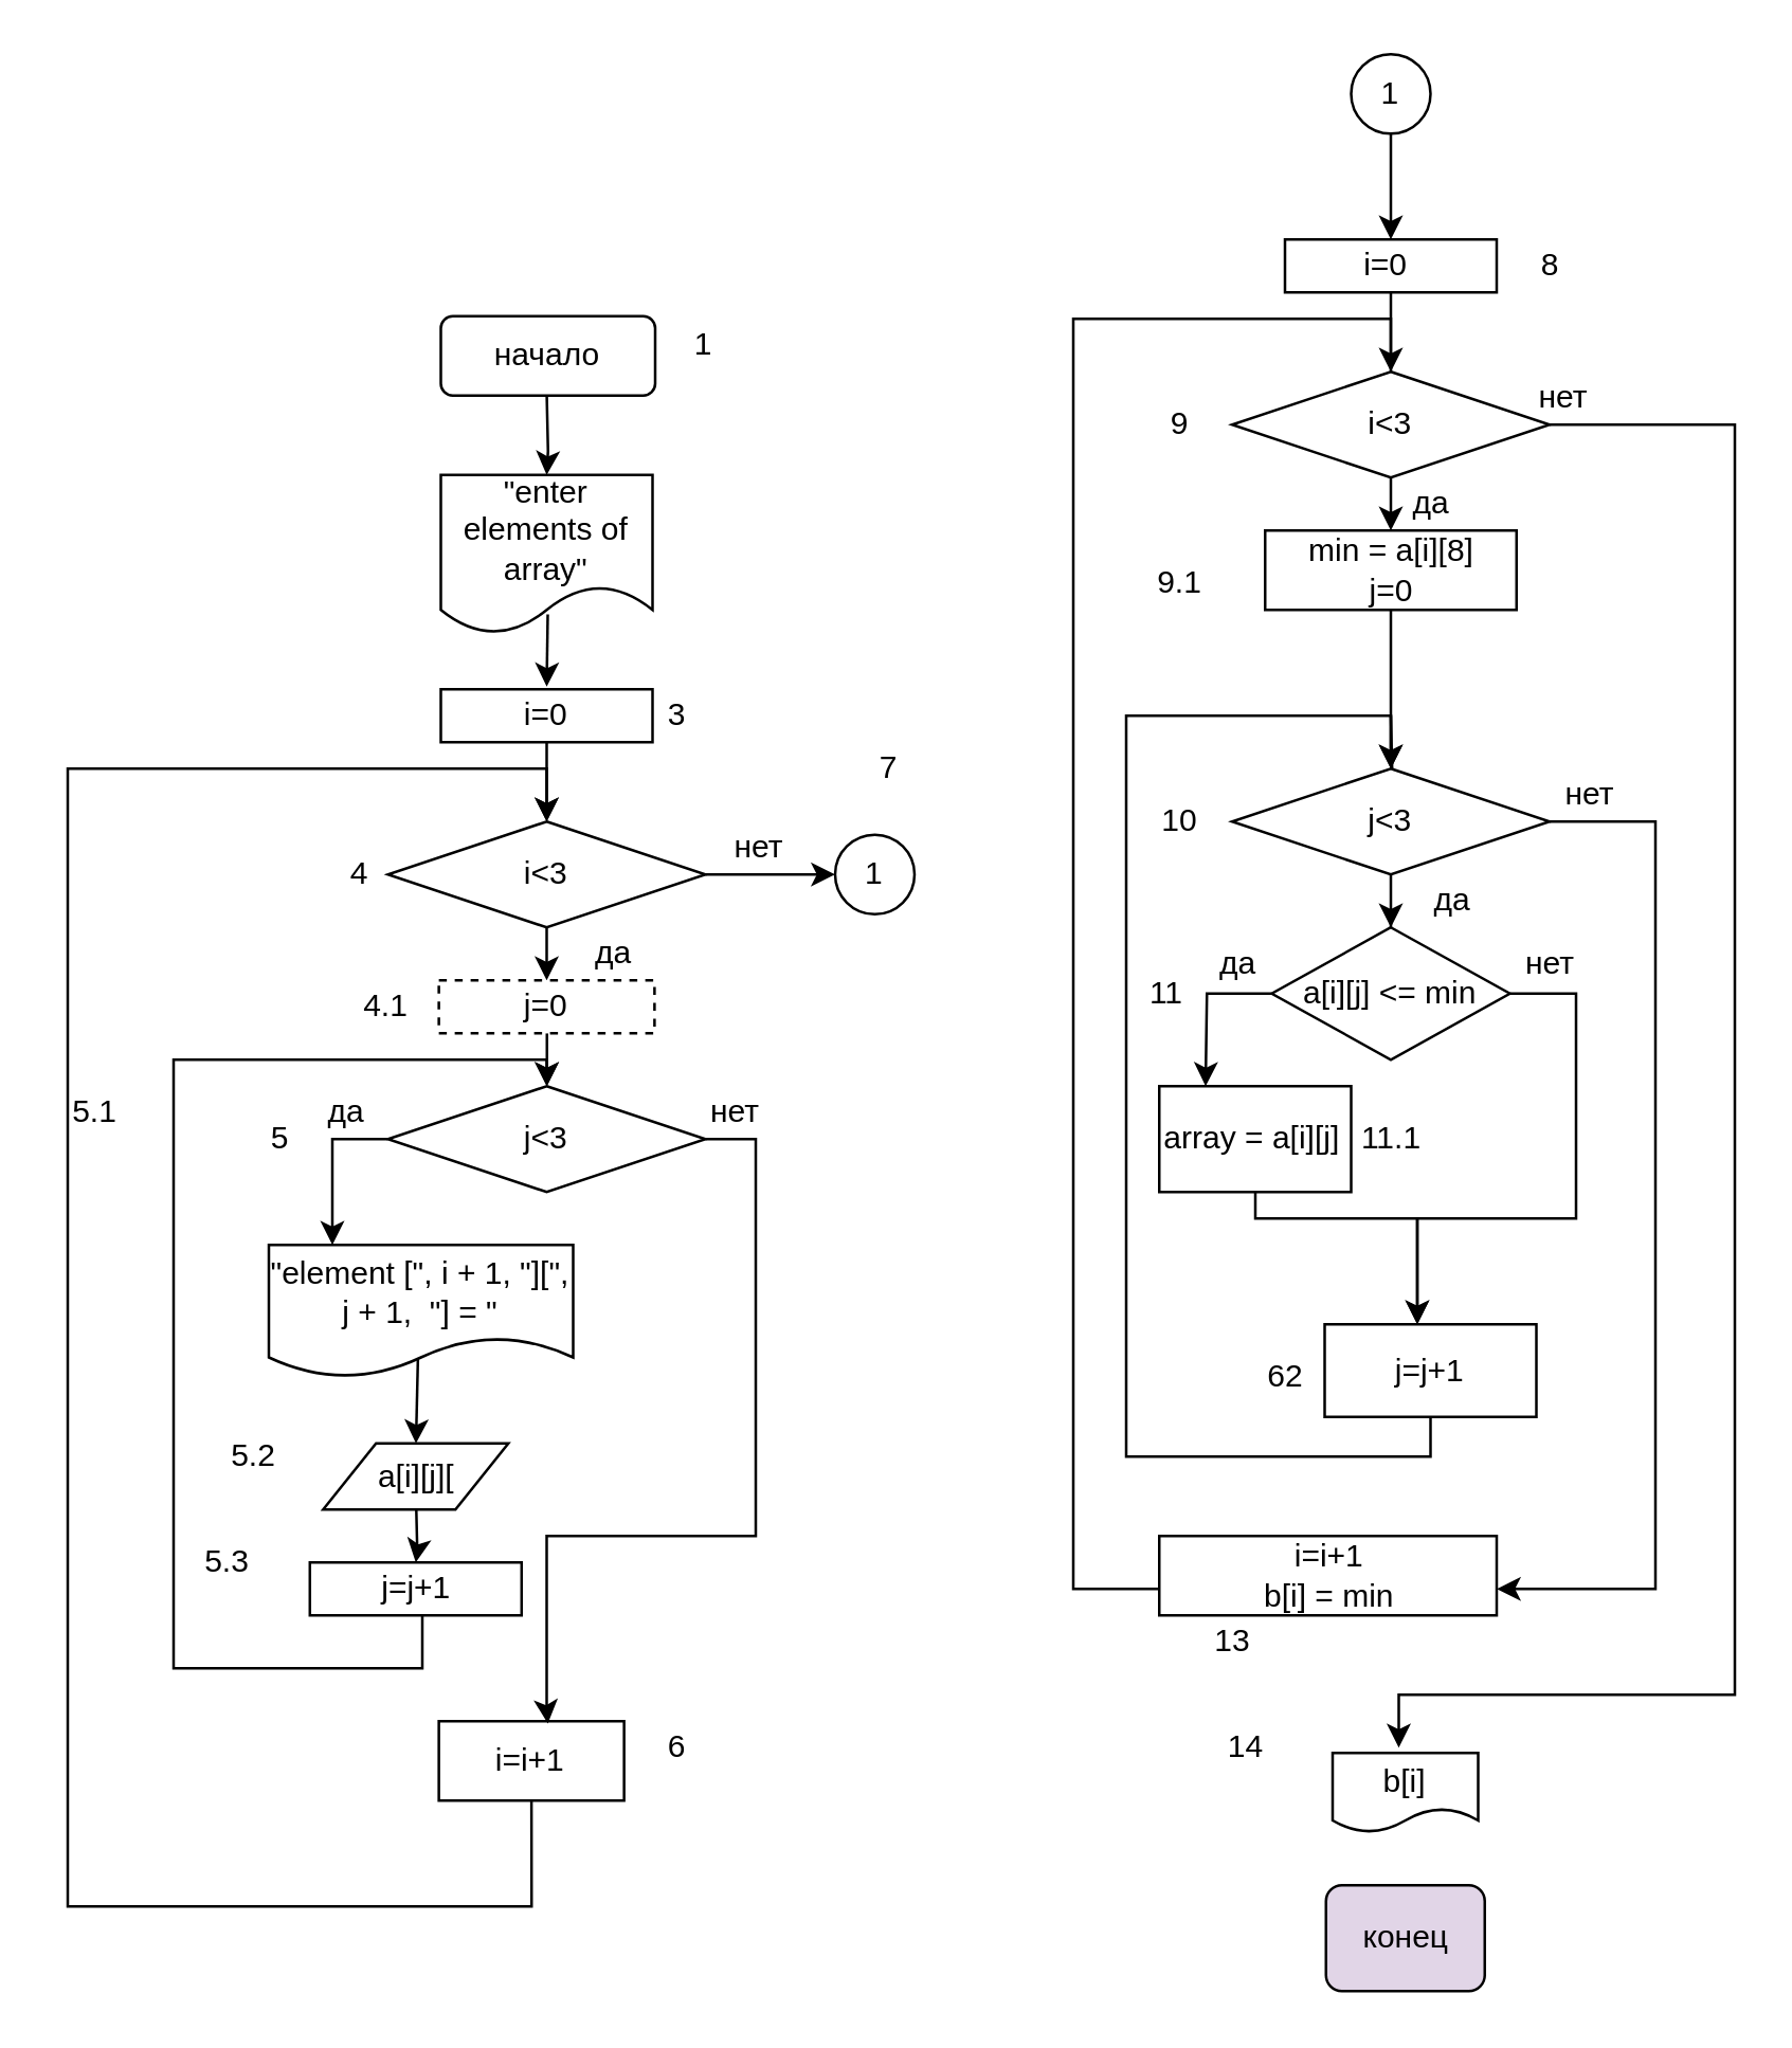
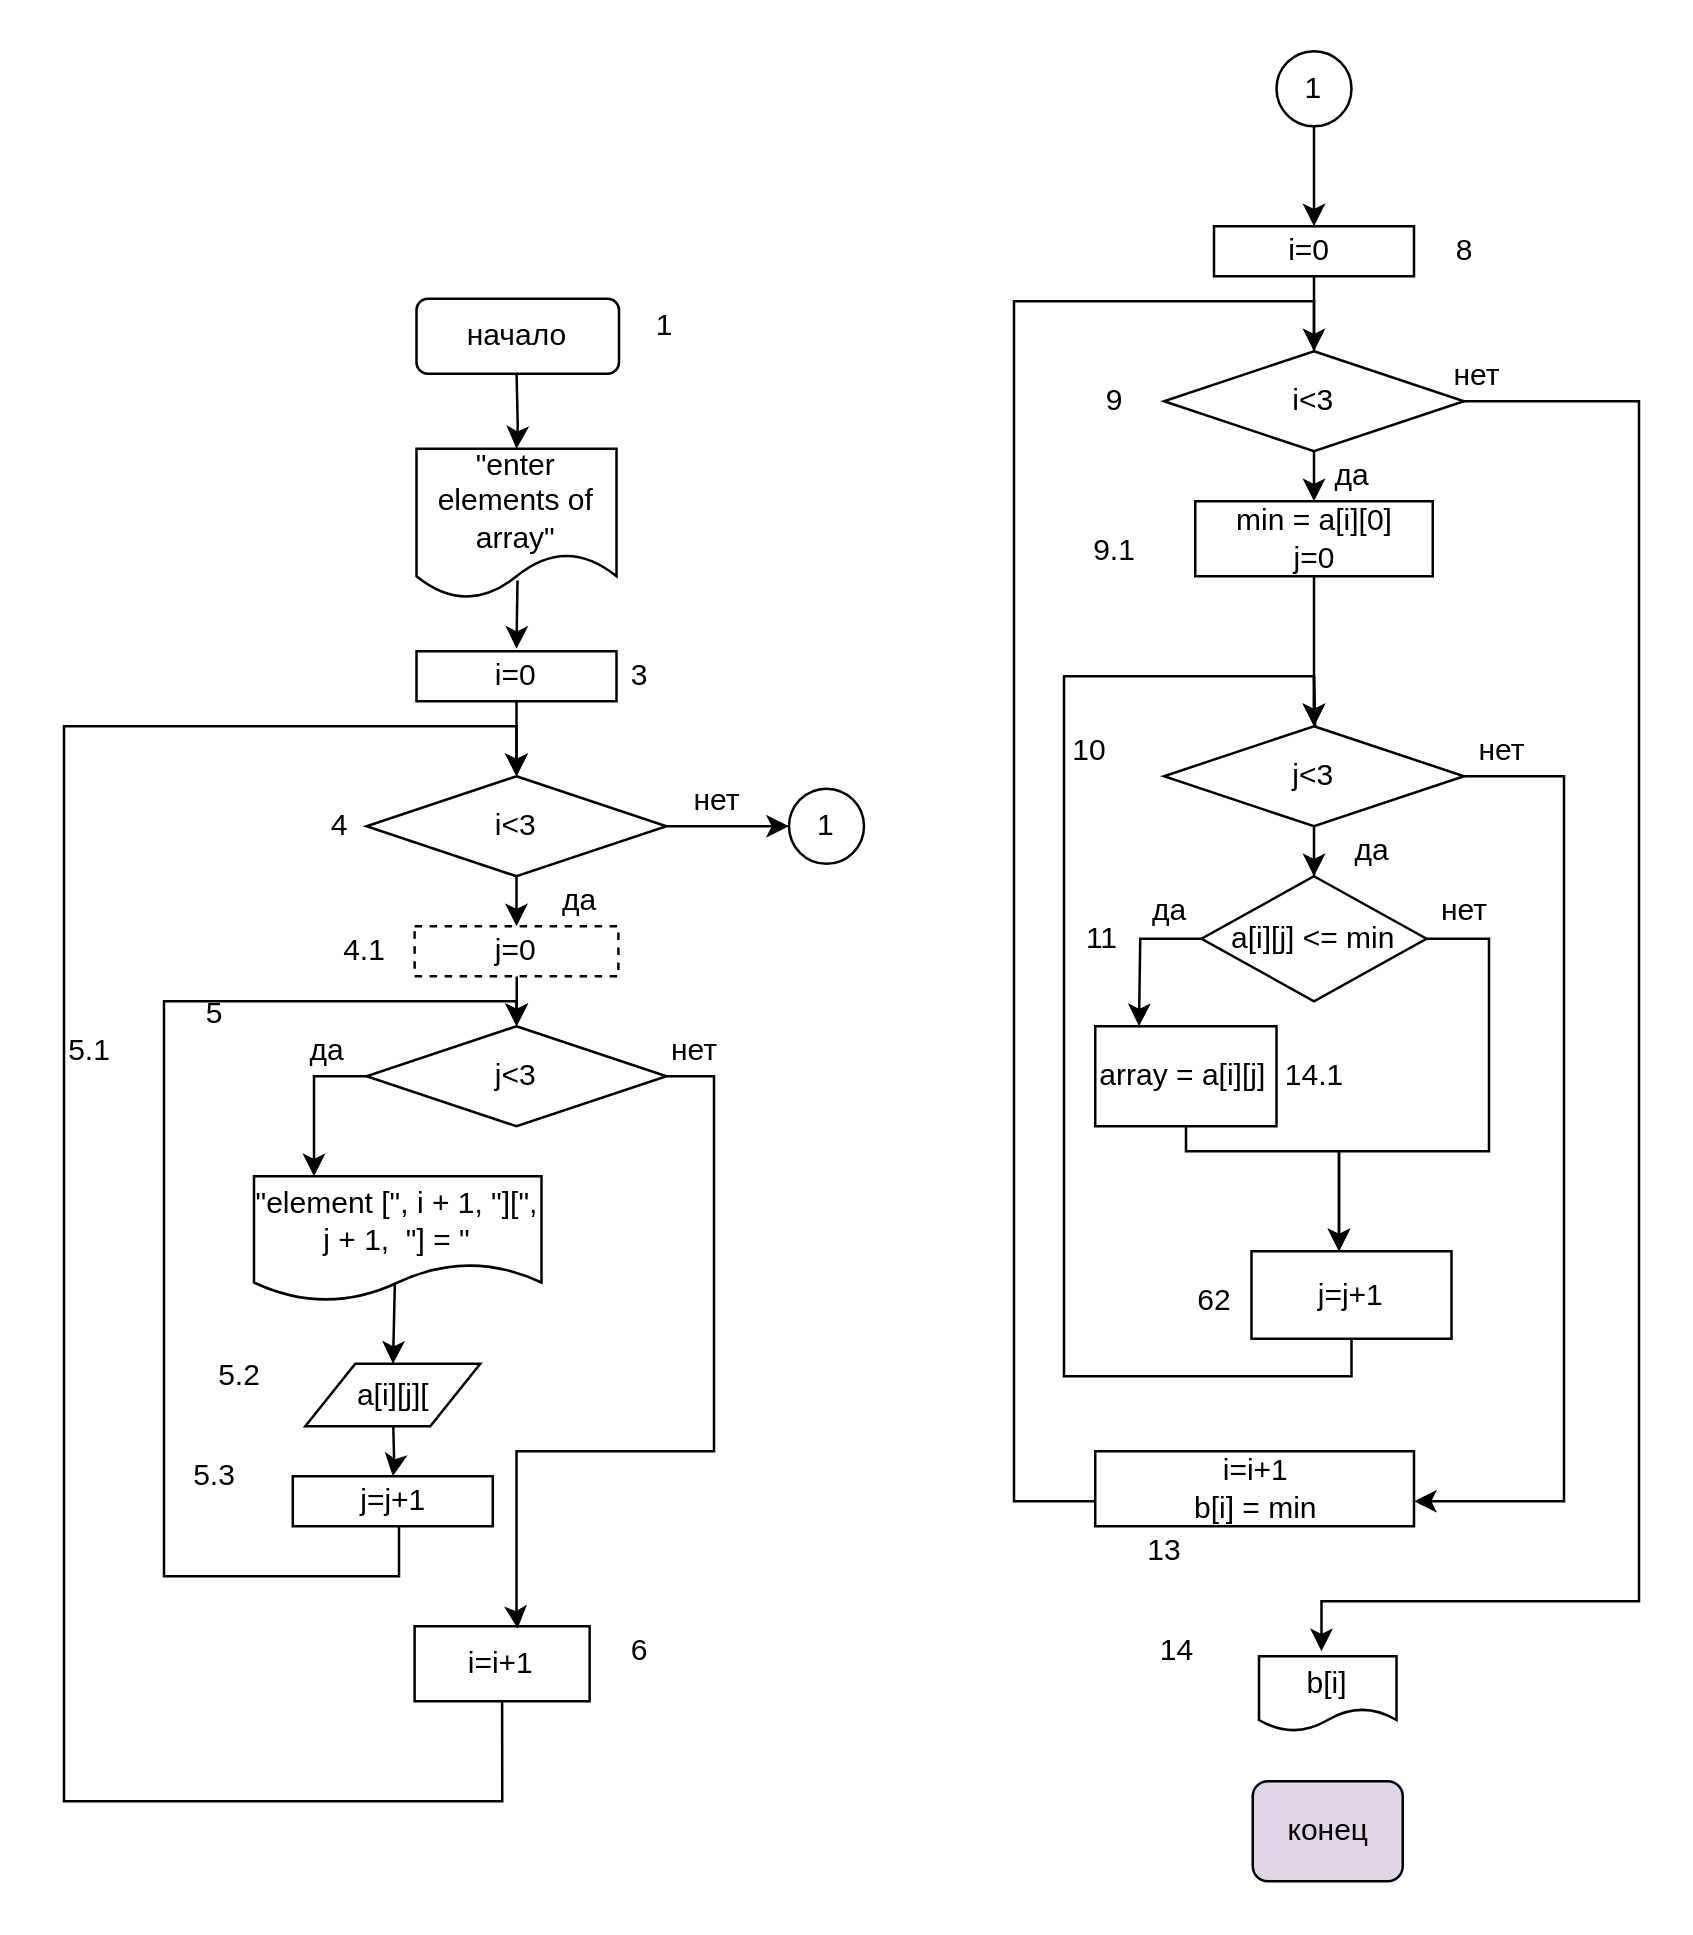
- <mxCell id="34" value="min = a[i][8]&lt;br&gt;j=0" style="whiteSpace=wrap;html=1;rounded=0;" parent="1" vertex="1"><mxGeometry x="477.5" y="200" width="95" height="30" as="geometry" /></mxCell>
+ <mxCell id="34" value="min = a[i][0]&lt;br&gt;j=0" style="whiteSpace=wrap;html=1;rounded=0;" parent="1" vertex="1"><mxGeometry x="477.5" y="200" width="95" height="30" as="geometry" /></mxCell>
- <mxCell id="68" value="7" style="text;html=1;align=center;verticalAlign=middle;resizable=0;points=[];autosize=1;strokeColor=none;fillColor=none;" parent="1" vertex="1"><mxGeometry x="325" y="280" width="20" height="20" as="geometry" /></mxCell>
- <mxCell id="72" value="10" style="text;html=1;align=center;verticalAlign=middle;resizable=0;points=[];autosize=1;strokeColor=none;fillColor=none;" parent="1" vertex="1"><mxGeometry x="430" y="300" width="30" height="20" as="geometry" /></mxCell>
+ <mxCell id="72" value="10" style="text;html=1;align=center;verticalAlign=middle;resizable=0;points=[];autosize=1;strokeColor=none;fillColor=none;" parent="1" vertex="1"><mxGeometry x="420" y="290" width="30" height="20" as="geometry" /></mxCell>
- <mxCell id="63" value="5" style="text;html=1;align=center;verticalAlign=middle;resizable=0;points=[];autosize=1;strokeColor=none;fillColor=none;" parent="1" vertex="1"><mxGeometry x="95" y="420" width="20" height="20" as="geometry" /></mxCell>
+ <mxCell id="63" value="5" style="text;html=1;align=center;verticalAlign=middle;resizable=0;points=[];autosize=1;strokeColor=none;fillColor=none;" parent="1" vertex="1"><mxGeometry x="75" y="395" width="20" height="20" as="geometry" /></mxCell>
- <mxCell id="74" value="11.1" style="text;html=1;align=center;verticalAlign=middle;resizable=0;points=[];autosize=1;strokeColor=none;fillColor=none;" parent="1" vertex="1"><mxGeometry x="505" y="420" width="40" height="20" as="geometry" /></mxCell>
+ <mxCell id="74" value="14.1" style="text;html=1;align=center;verticalAlign=middle;resizable=0;points=[];autosize=1;strokeColor=none;fillColor=none;" parent="1" vertex="1"><mxGeometry x="505" y="420" width="40" height="20" as="geometry" /></mxCell>
